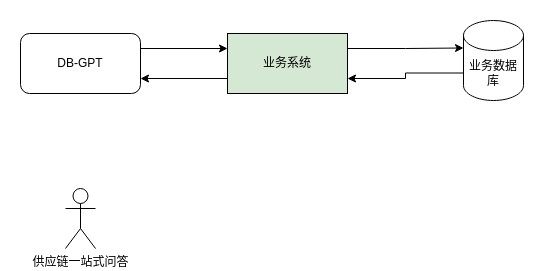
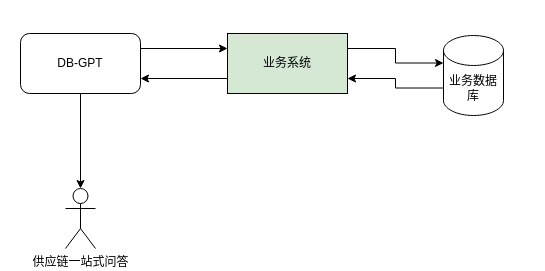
- <mxCell id="8" value="业务数据库" style="shape=cylinder3;whiteSpace=wrap;html=1;boundedLbl=1;backgroundOutline=1;size=15;" vertex="1" parent="1"><mxGeometry x="463" y="20" width="60" height="80" as="geometry" /></mxCell>
+ <mxCell id="8" value="业务数据库" style="shape=cylinder3;whiteSpace=wrap;html=1;boundedLbl=1;backgroundOutline=1;size=15;" vertex="1" parent="1"><mxGeometry x="443" y="35" width="60" height="80" as="geometry" /></mxCell>
+ <mxCell id="3" style="edgeStyle=orthogonalEdgeStyle;rounded=0;orthogonalLoop=1;jettySize=auto;html=1;exitX=0.5;exitY=1;exitDx=0;exitDy=0;" edge="1" parent="1" source="4" target="10"><mxGeometry relative="1" as="geometry" /></mxCell>
